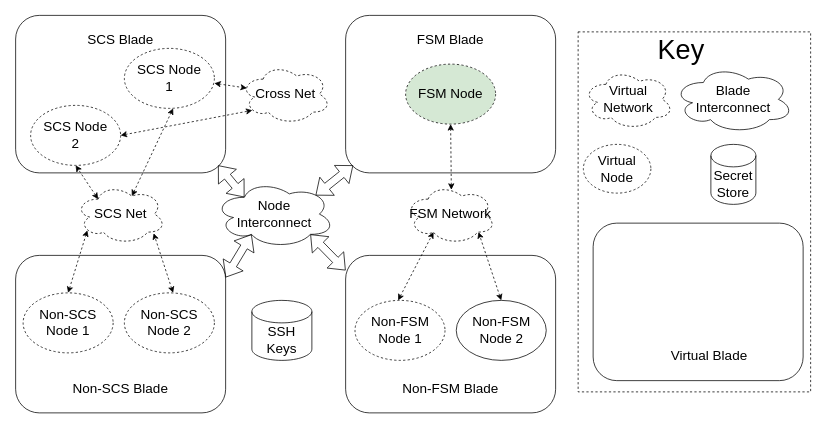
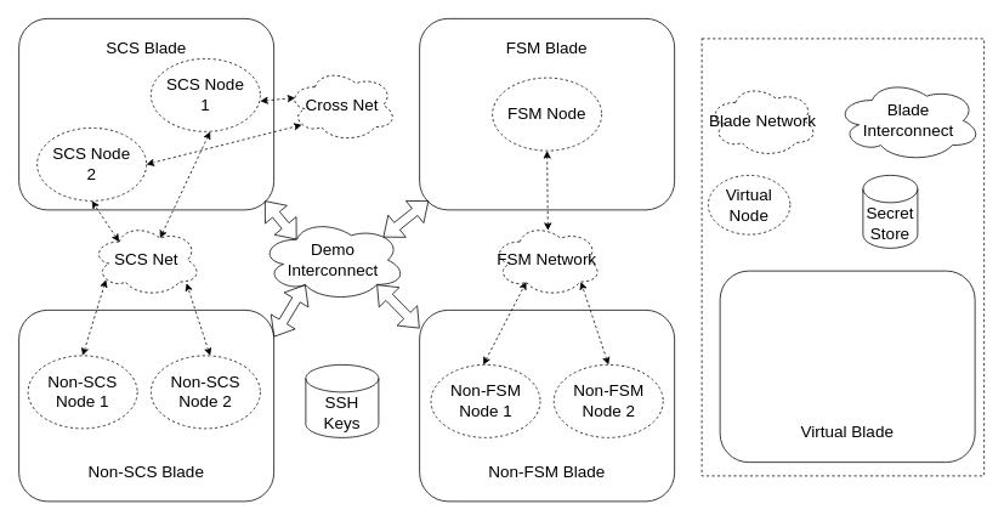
- <mxCell id="39" value="&lt;font style=&quot;font-size: 36px&quot;&gt;Key&lt;/font&gt;" style="text;html=1;align=center;verticalAlign=middle;resizable=0;points=[];autosize=1;strokeColor=none;fillColor=none;fontSize=18;" vertex="1" parent="1"><mxGeometry x="867" y="51" width="80" height="30" as="geometry" /></mxCell>
- <mxCell id="18" value="Cross Net" style="ellipse;shape=cloud;whiteSpace=wrap;html=1;fontSize=18;strokeWidth=1;dashed=1;" vertex="1" parent="1"><mxGeometry x="320" y="85" width="120" height="80" as="geometry" /></mxCell>
+ <mxCell id="18" value="Cross Net" style="ellipse;shape=cloud;whiteSpace=wrap;html=1;fontSize=18;strokeWidth=1;dashed=1;" vertex="1" parent="1"><mxGeometry x="315" y="75" width="120" height="80" as="geometry" /></mxCell>
- <mxCell id="25" value="FSM Node" style="ellipse;whiteSpace=wrap;html=1;dashed=1;fontSize=18;strokeWidth=1;fillColor=#d5e8d4;" vertex="1" parent="1"><mxGeometry x="540" y="85" width="120" height="80" as="geometry" /></mxCell>
+ <mxCell id="25" value="FSM Node" style="ellipse;whiteSpace=wrap;html=1;dashed=1;fontSize=18;strokeWidth=1;" vertex="1" parent="1"><mxGeometry x="540" y="85" width="120" height="80" as="geometry" /></mxCell>
- <mxCell id="37" value="Virtual Network" style="ellipse;shape=cloud;whiteSpace=wrap;html=1;dashed=1;fontSize=18;strokeWidth=1;" vertex="1" parent="1"><mxGeometry x="777" y="92" width="120" height="80" as="geometry" /></mxCell>
+ <mxCell id="37" value="Blade Network" style="ellipse;shape=cloud;whiteSpace=wrap;html=1;dashed=1;fontSize=18;strokeWidth=1;" vertex="1" parent="1"><mxGeometry x="777" y="92" width="120" height="80" as="geometry" /></mxCell>
- <mxCell id="38" value="Blade&lt;br&gt;Interconnect" style="ellipse;shape=cloud;whiteSpace=wrap;html=1;fontSize=18;" vertex="1" parent="1"><mxGeometry x="897" y="87" width="160" height="90" as="geometry" /></mxCell>
+ <mxCell id="38" value="Blade&lt;br&gt;Interconnect" style="ellipse;shape=cloud;whiteSpace=wrap;html=1;fontSize=18;" vertex="1" parent="1"><mxGeometry x="917" y="87" width="160" height="90" as="geometry" /></mxCell>
- <mxCell id="7" value="Node&lt;br&gt;Interconnect" style="ellipse;shape=cloud;whiteSpace=wrap;html=1;fontSize=18;" vertex="1" parent="1"><mxGeometry x="285" y="240" width="160" height="90" as="geometry" /></mxCell>
+ <mxCell id="7" value="Demo&lt;br&gt;Interconnect" style="ellipse;shape=cloud;whiteSpace=wrap;html=1;fontSize=18;" vertex="1" parent="1"><mxGeometry x="285" y="240" width="160" height="90" as="geometry" /></mxCell>
- <mxCell id="24" value="Non-FSM Node 2" style="ellipse;whiteSpace=wrap;html=1;dashed=0;fontSize=18;strokeWidth=1;" vertex="1" parent="1"><mxGeometry x="607.5" y="400" width="120" height="80" as="geometry" /></mxCell>
+ <mxCell id="24" value="Non-FSM Node 2" style="ellipse;whiteSpace=wrap;html=1;dashed=1;fontSize=18;strokeWidth=1;" vertex="1" parent="1"><mxGeometry x="607.5" y="400" width="120" height="80" as="geometry" /></mxCell>
- <mxCell id="36" value="Virtual Blade" style="rounded=1;whiteSpace=wrap;html=1;fontSize=18;strokeWidth=0;strokeColor=none;fillColor=none;" vertex="1" parent="1"><mxGeometry x="825" y="444" width="240" height="60" as="geometry" /></mxCell>
+ <mxCell id="36" value="Virtual Blade" style="rounded=1;whiteSpace=wrap;html=1;fontSize=18;strokeWidth=0;strokeColor=none;fillColor=none;" vertex="1" parent="1"><mxGeometry x="810" y="444" width="240" height="60" as="geometry" /></mxCell>
